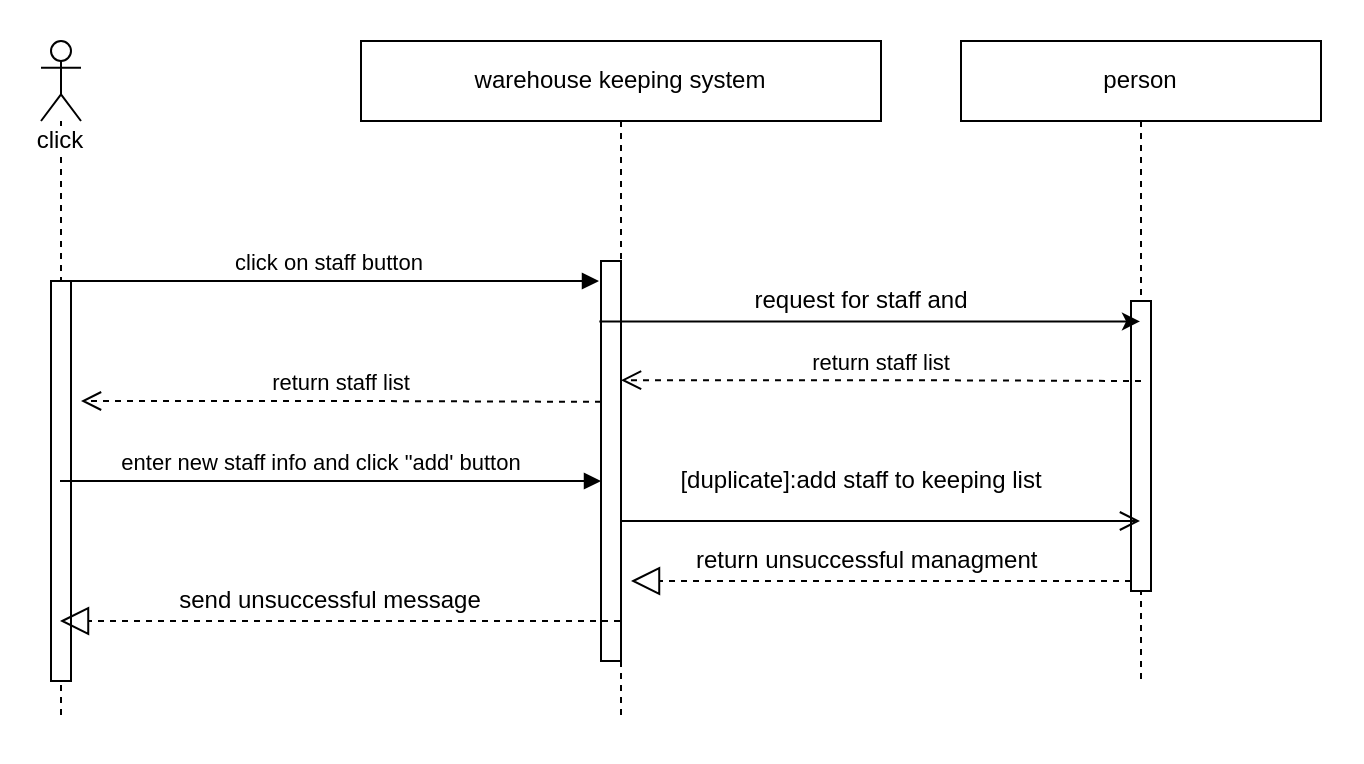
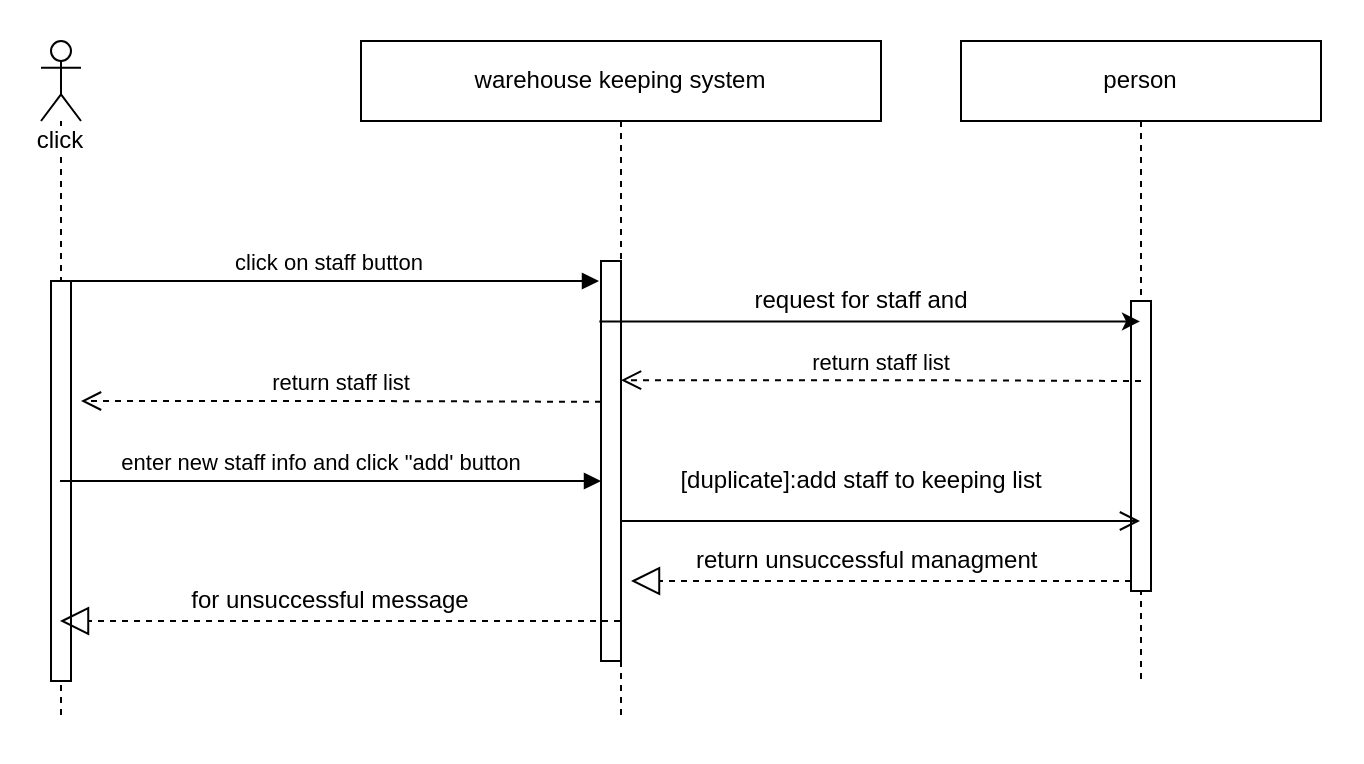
- <mxCell id="13" value="send unsuccessful message" style="text;html=1;strokeColor=none;fillColor=none;align=center;verticalAlign=middle;whiteSpace=wrap;rounded=0;" parent="1" vertex="1"><mxGeometry x="70" y="290" width="190" height="20" as="geometry" /></mxCell>
+ <mxCell id="13" value="for unsuccessful message" style="text;html=1;strokeColor=none;fillColor=none;align=center;verticalAlign=middle;whiteSpace=wrap;rounded=0;" parent="1" vertex="1"><mxGeometry x="70" y="290" width="190" height="20" as="geometry" /></mxCell>
